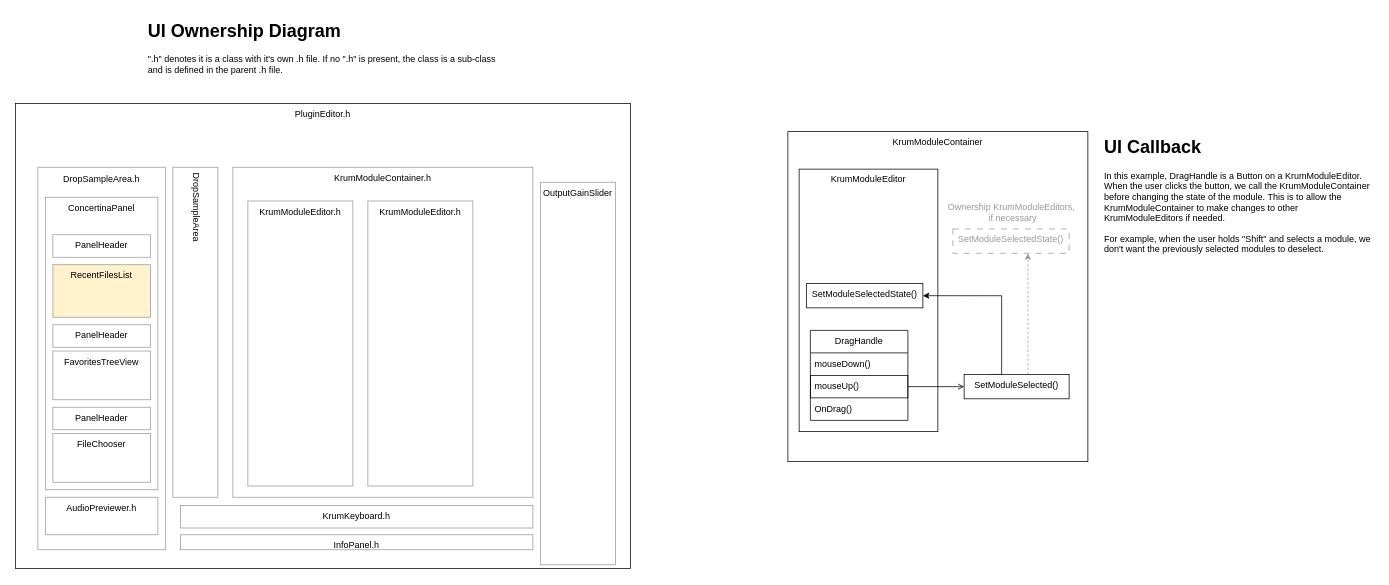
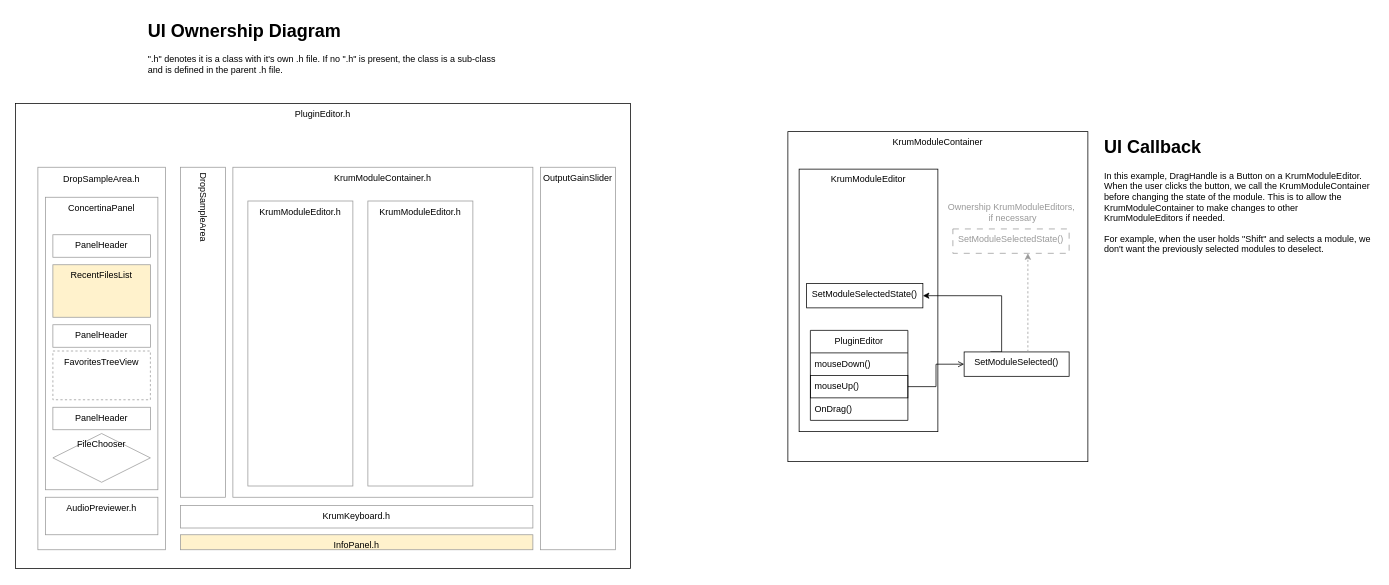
- <mxCell id="18" value="DropSampleArea" style="rounded=0;verticalAlign=top;horizontal=1;strokeColor=#999999;whiteSpace=wrap;html=1;textDirection=vertical-rl;direction=east;flipV=0;flipH=0;" vertex="1" parent="1"><mxGeometry x="230" y="222.5" width="60" height="440" as="geometry" /></mxCell>
+ <mxCell id="18" value="DropSampleArea" style="rounded=0;verticalAlign=top;horizontal=1;strokeColor=#999999;whiteSpace=wrap;html=1;textDirection=vertical-rl;direction=east;flipV=0;flipH=0;" vertex="1" parent="1"><mxGeometry x="240" y="222.5" width="60" height="440" as="geometry" /></mxCell>
- <mxCell id="23" value="DragHandle" style="swimlane;fontStyle=0;childLayout=stackLayout;horizontal=1;startSize=30;horizontalStack=0;resizeParent=1;resizeParentMax=0;resizeLast=0;collapsible=1;marginBottom=0;whiteSpace=wrap;html=1;" vertex="1" parent="1"><mxGeometry x="1080" y="440" width="130" height="120" as="geometry" /></mxCell>
+ <mxCell id="23" value="PluginEditor" style="swimlane;fontStyle=0;childLayout=stackLayout;horizontal=1;startSize=30;horizontalStack=0;resizeParent=1;resizeParentMax=0;resizeLast=0;collapsible=1;marginBottom=0;whiteSpace=wrap;html=1;" vertex="1" parent="1"><mxGeometry x="1080" y="440" width="130" height="120" as="geometry" /></mxCell>
- <mxCell id="16" value="OutputGainSlider" style="rounded=0;whiteSpace=wrap;html=1;verticalAlign=top;strokeColor=#999999;" vertex="1" parent="1"><mxGeometry x="720" y="242.5" width="100" height="510" as="geometry" /></mxCell>
+ <mxCell id="16" value="OutputGainSlider" style="rounded=0;whiteSpace=wrap;html=1;verticalAlign=top;strokeColor=#999999;" vertex="1" parent="1"><mxGeometry x="720" y="222.5" width="100" height="510" as="geometry" /></mxCell>
- <mxCell id="12" value="FavoritesTreeView" style="rounded=0;whiteSpace=wrap;html=1;verticalAlign=top;strokeColor=#999999;" vertex="1" parent="1"><mxGeometry x="70" y="467.5" width="130" height="65" as="geometry" /></mxCell>
+ <mxCell id="12" value="FavoritesTreeView" style="rounded=0;whiteSpace=wrap;html=1;verticalAlign=top;strokeColor=#999999;dashed=1;" vertex="1" parent="1"><mxGeometry x="70" y="467.5" width="130" height="65" as="geometry" /></mxCell>
- <mxCell id="22" value="SetModuleSelected()&lt;div&gt;&lt;br&gt;&lt;/div&gt;" style="rounded=0;whiteSpace=wrap;html=1;verticalAlign=top;" vertex="1" parent="1"><mxGeometry x="1285" y="498.75" width="140" height="32.5" as="geometry" /></mxCell>
+ <mxCell id="22" value="SetModuleSelected()&lt;div&gt;&lt;br&gt;&lt;/div&gt;" style="rounded=0;whiteSpace=wrap;html=1;verticalAlign=top;" vertex="1" parent="1"><mxGeometry x="1285" y="468.75" width="140" height="32.5" as="geometry" /></mxCell>
- <mxCell id="13" value="FileChooser" style="rounded=0;whiteSpace=wrap;html=1;verticalAlign=top;strokeColor=#999999;" vertex="1" parent="1"><mxGeometry x="70" y="577.5" width="130" height="65" as="geometry" /></mxCell>
+ <mxCell id="13" value="FileChooser" style="rhombus;whiteSpace=wrap;html=1;verticalAlign=top;strokeColor=#999999;" vertex="1" parent="1"><mxGeometry x="70" y="577.5" width="130" height="65" as="geometry" /></mxCell>
- <mxCell id="15" value="InfoPanel.h" style="rounded=0;whiteSpace=wrap;html=1;verticalAlign=top;strokeColor=#999999;" vertex="1" parent="1"><mxGeometry x="240" y="712.5" width="470" height="20" as="geometry" /></mxCell>
+ <mxCell id="15" value="InfoPanel.h" style="rounded=0;whiteSpace=wrap;html=1;verticalAlign=top;strokeColor=#999999;fillColor=#fff2cc;" vertex="1" parent="1"><mxGeometry x="240" y="712.5" width="470" height="20" as="geometry" /></mxCell>
